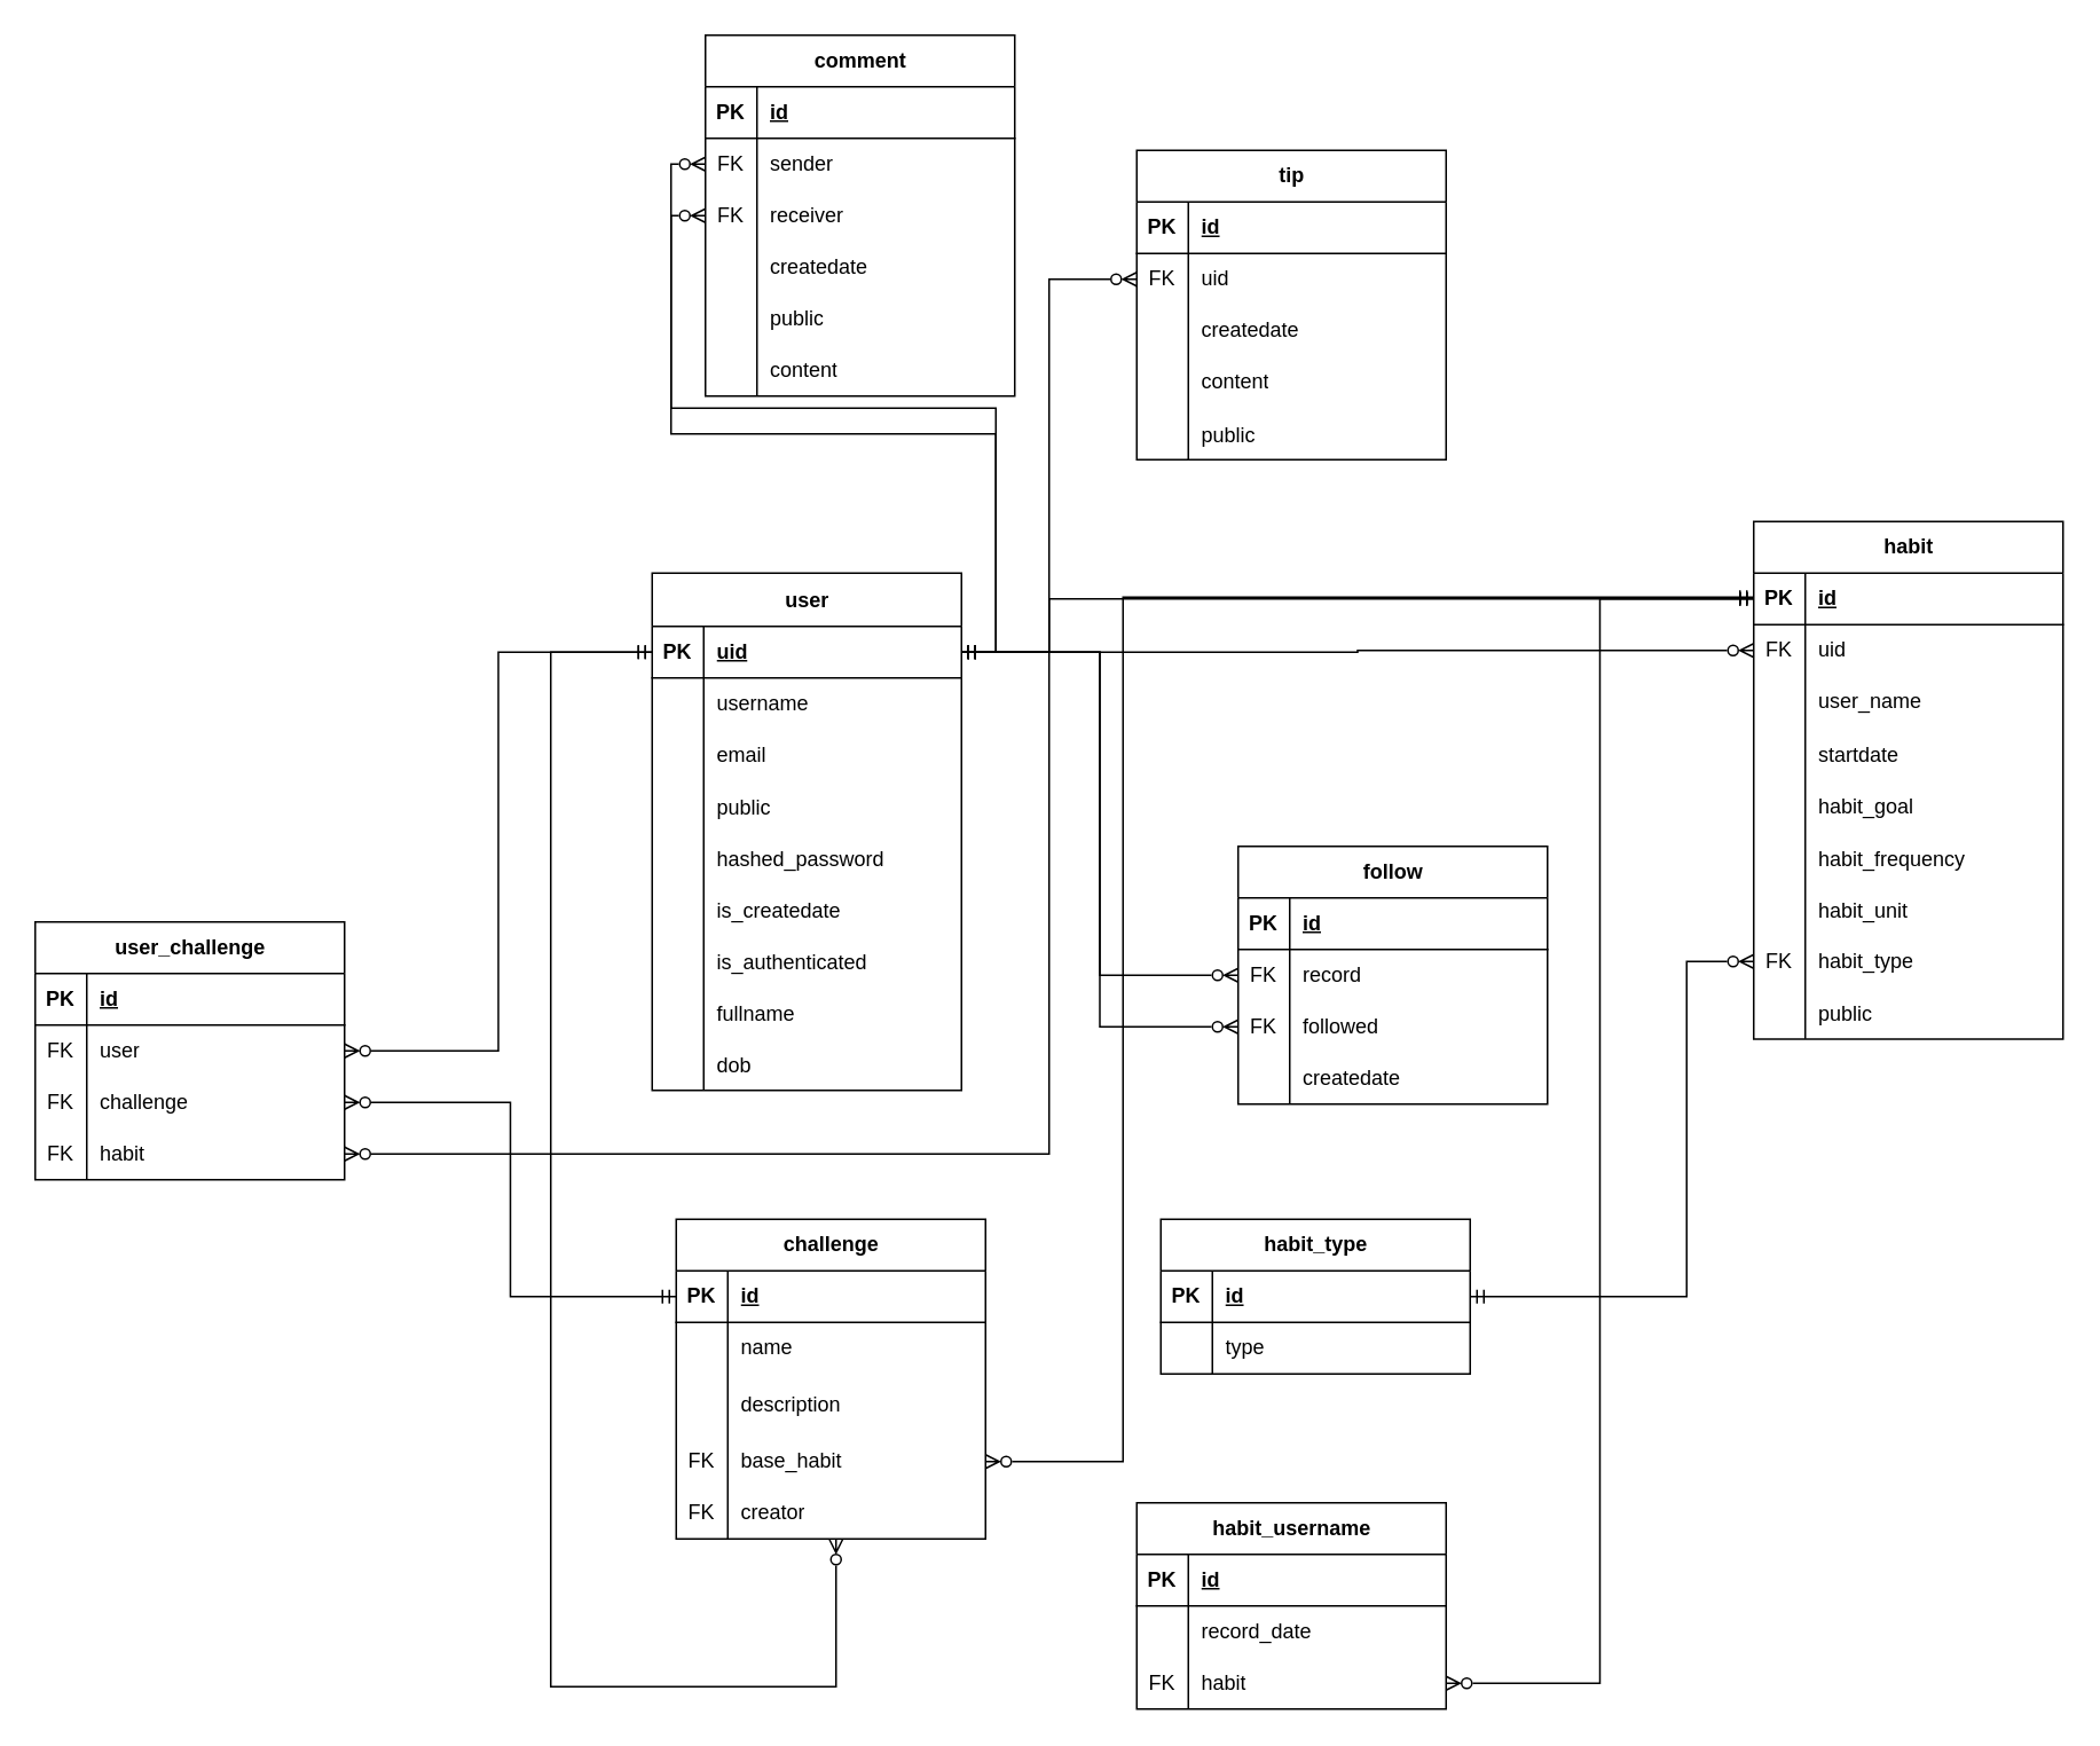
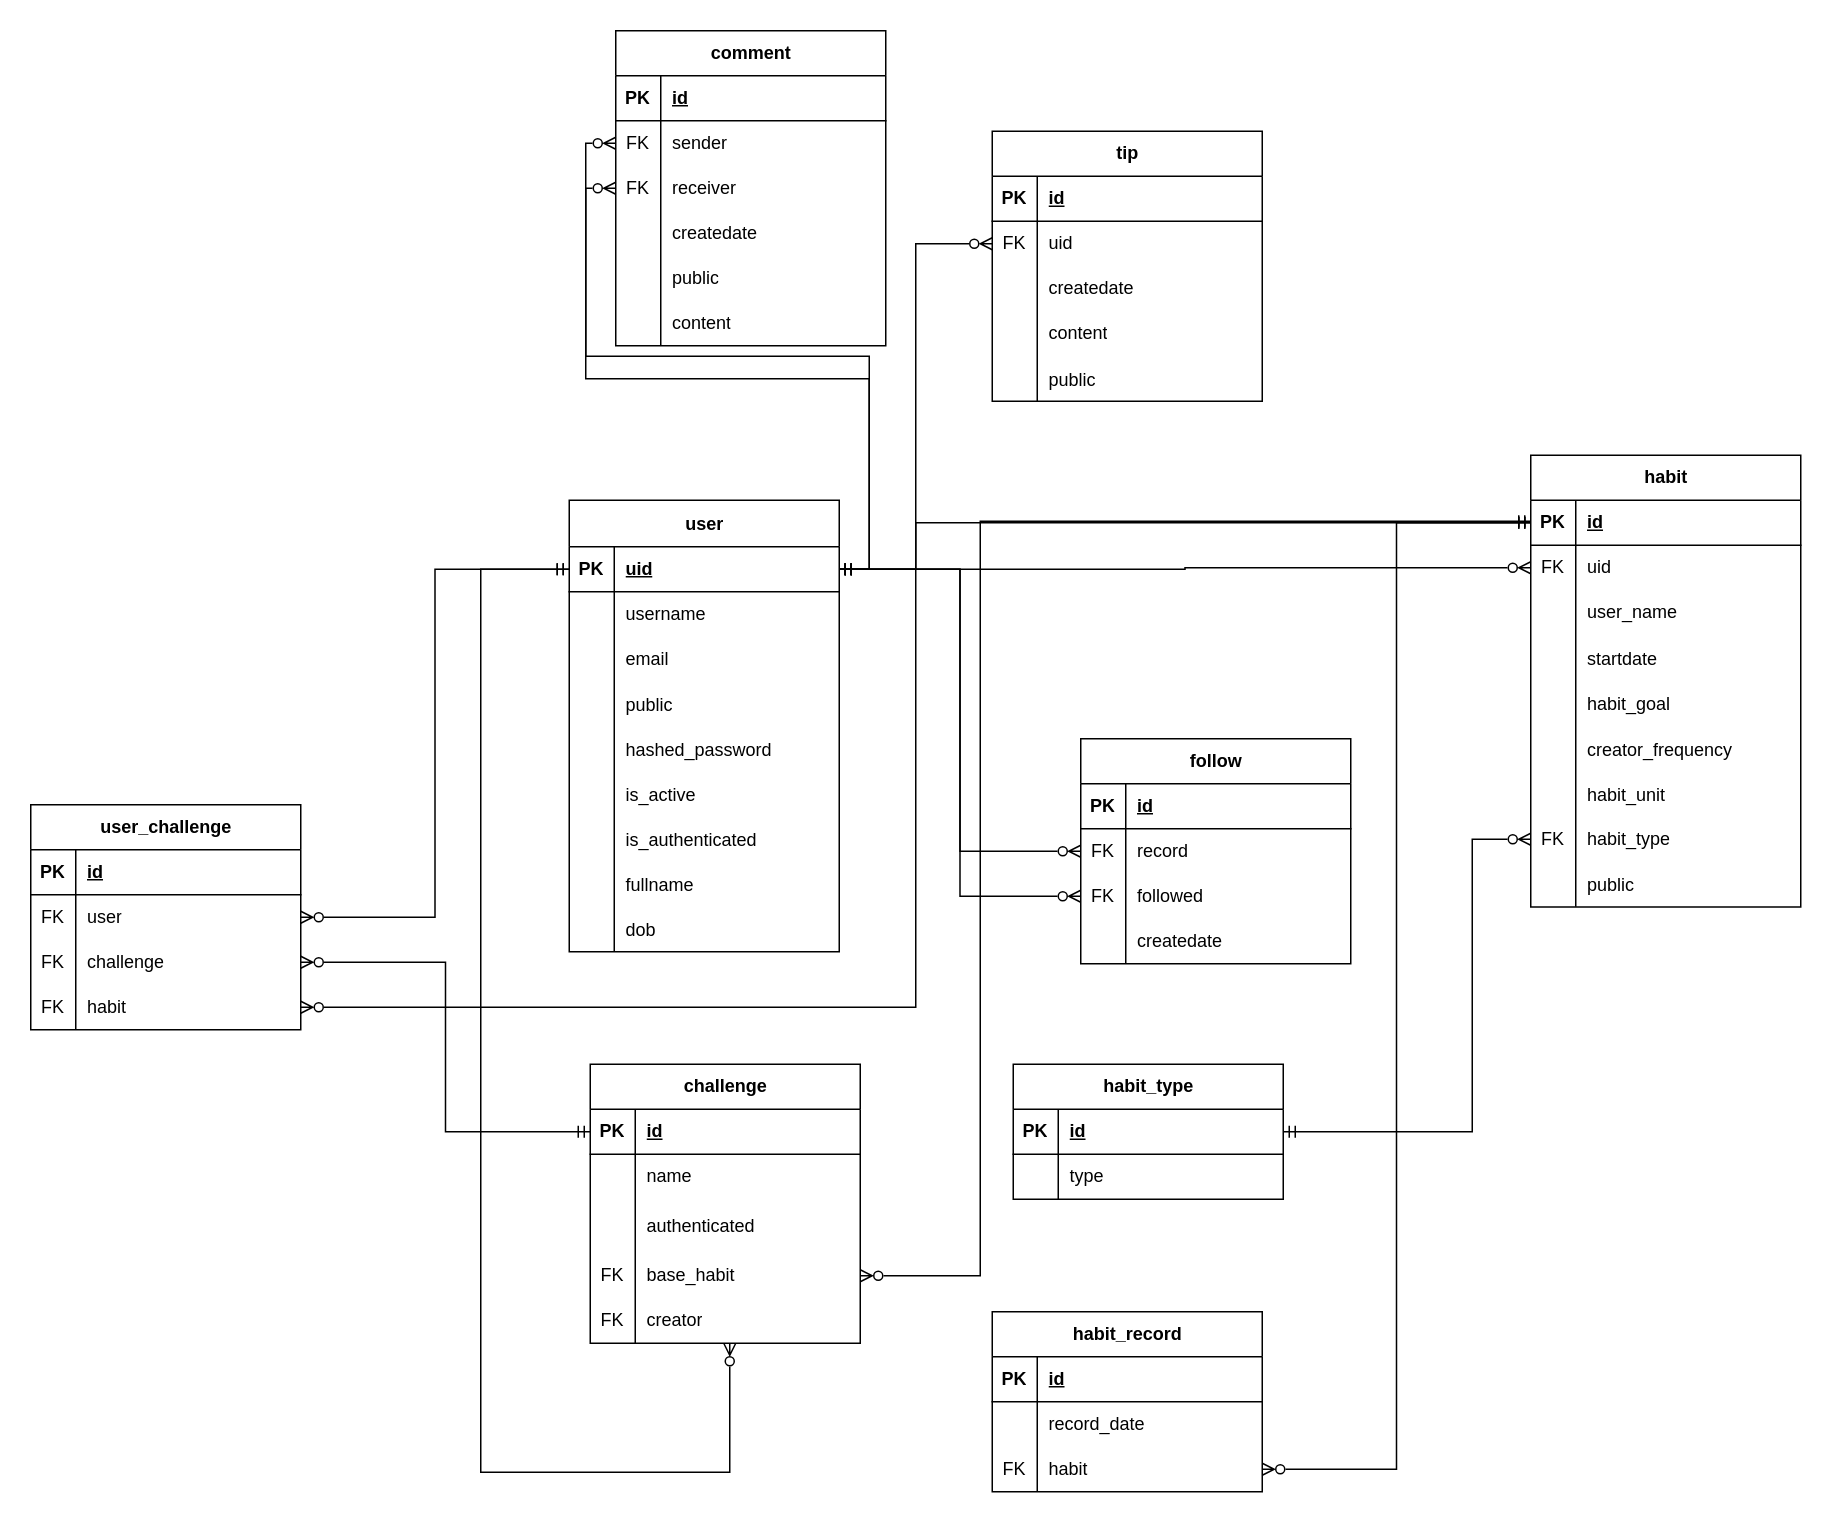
- <mxCell id="20" value="habit_frequency" style="shape=partialRectangle;connectable=0;fillColor=none;top=0;left=0;bottom=0;right=0;align=left;spacingLeft=6;overflow=hidden;" vertex="1" parent="18"><mxGeometry x="30" width="150" height="30" as="geometry"><mxRectangle width="150" height="30" as="alternateBounds" /></mxGeometry></mxCell>
+ <mxCell id="20" value="creator_frequency" style="shape=partialRectangle;connectable=0;fillColor=none;top=0;left=0;bottom=0;right=0;align=left;spacingLeft=6;overflow=hidden;" vertex="1" parent="18"><mxGeometry x="30" width="150" height="30" as="geometry"><mxRectangle width="150" height="30" as="alternateBounds" /></mxGeometry></mxCell>
- <mxCell id="66" value="is_createdate" style="shape=partialRectangle;connectable=0;fillColor=none;top=0;left=0;bottom=0;right=0;align=left;spacingLeft=6;overflow=hidden;" vertex="1" parent="64"><mxGeometry x="30" width="150" height="30" as="geometry"><mxRectangle width="150" height="30" as="alternateBounds" /></mxGeometry></mxCell>
+ <mxCell id="66" value="is_active" style="shape=partialRectangle;connectable=0;fillColor=none;top=0;left=0;bottom=0;right=0;align=left;spacingLeft=6;overflow=hidden;" vertex="1" parent="64"><mxGeometry x="30" width="150" height="30" as="geometry"><mxRectangle width="150" height="30" as="alternateBounds" /></mxGeometry></mxCell>
- <mxCell id="85" value="description" style="shape=partialRectangle;connectable=0;fillColor=none;top=0;left=0;bottom=0;right=0;align=left;spacingLeft=6;overflow=hidden;whiteSpace=wrap;html=1;" parent="83" vertex="1"><mxGeometry x="30" width="150" height="36" as="geometry"><mxRectangle width="150" height="36" as="alternateBounds" /></mxGeometry></mxCell>
+ <mxCell id="85" value="authenticated" style="shape=partialRectangle;connectable=0;fillColor=none;top=0;left=0;bottom=0;right=0;align=left;spacingLeft=6;overflow=hidden;whiteSpace=wrap;html=1;" parent="83" vertex="1"><mxGeometry x="30" width="150" height="36" as="geometry"><mxRectangle width="150" height="36" as="alternateBounds" /></mxGeometry></mxCell>
- <mxCell id="154" value="habit_username" style="shape=table;startSize=30;container=1;collapsible=1;childLayout=tableLayout;fixedRows=1;rowLines=0;fontStyle=1;align=center;resizeLast=1;html=1;" vertex="1" parent="1"><mxGeometry x="661" y="874" width="180" height="120" as="geometry" /></mxCell>
+ <mxCell id="154" value="habit_record" style="shape=table;startSize=30;container=1;collapsible=1;childLayout=tableLayout;fixedRows=1;rowLines=0;fontStyle=1;align=center;resizeLast=1;html=1;" vertex="1" parent="1"><mxGeometry x="661" y="874" width="180" height="120" as="geometry" /></mxCell>
